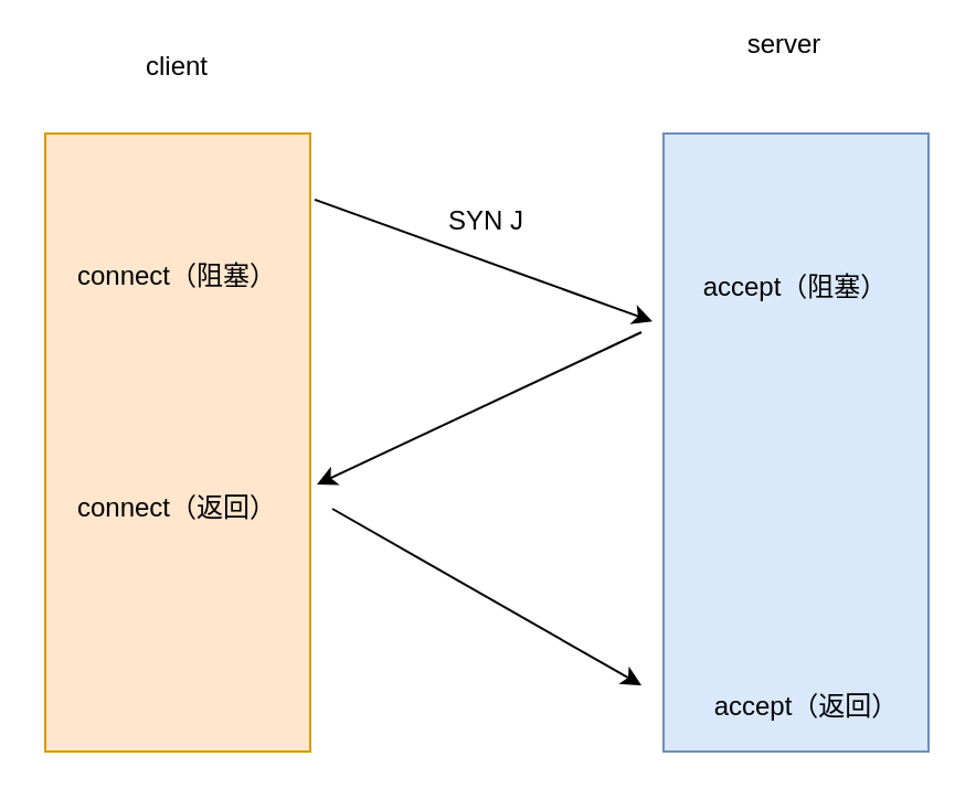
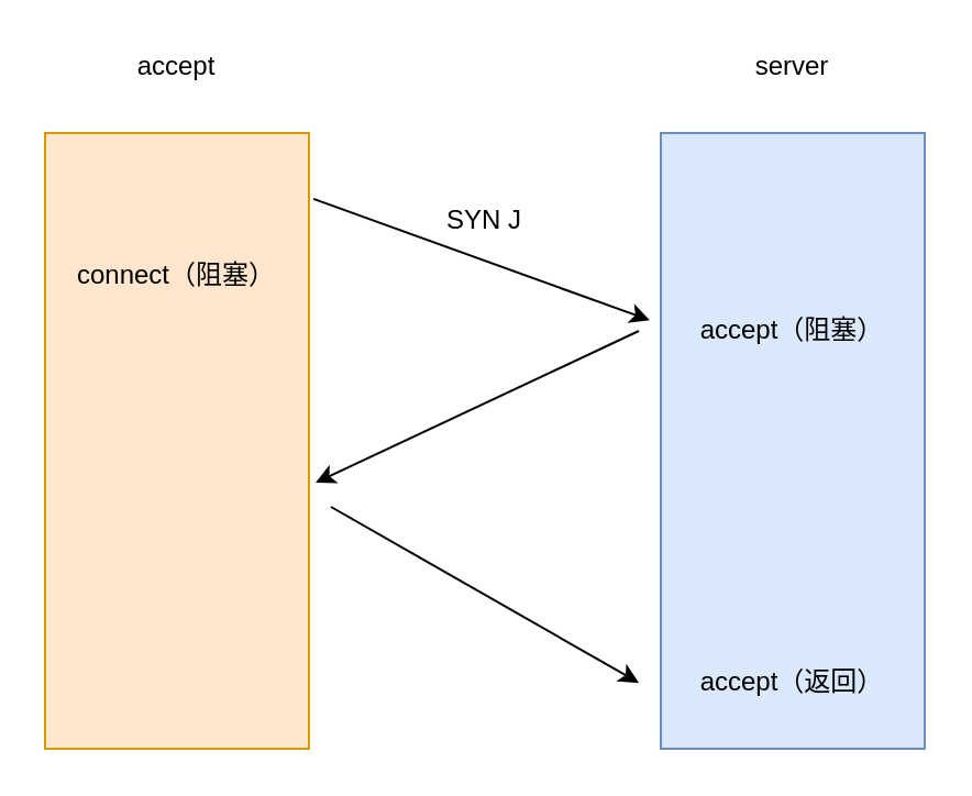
- <mxCell id="5" value="server" style="text;html=1;strokeColor=none;fillColor=none;align=center;verticalAlign=middle;whiteSpace=wrap;rounded=0;" vertex="1" parent="1"><mxGeometry x="335" y="10" width="40" height="20" as="geometry" /></mxCell>
+ <mxCell id="5" value="server" style="text;html=1;strokeColor=none;fillColor=none;align=center;verticalAlign=middle;whiteSpace=wrap;rounded=0;" vertex="1" parent="1"><mxGeometry x="340" y="20" width="40" height="20" as="geometry" /></mxCell>
- <mxCell id="4" value="client" style="text;html=1;strokeColor=none;fillColor=none;align=center;verticalAlign=middle;whiteSpace=wrap;rounded=0;" vertex="1" parent="1"><mxGeometry x="60" y="20" width="40" height="20" as="geometry" /></mxCell>
+ <mxCell id="4" value="accept" style="text;html=1;strokeColor=none;fillColor=none;align=center;verticalAlign=middle;whiteSpace=wrap;rounded=0;" vertex="1" parent="1"><mxGeometry x="60" y="20" width="40" height="20" as="geometry" /></mxCell>
- <mxCell id="8" value="accept（阻塞）" style="text;html=1;strokeColor=none;fillColor=none;align=center;verticalAlign=middle;whiteSpace=wrap;rounded=0;" vertex="1" parent="1"><mxGeometry x="310" y="120" width="100" height="20" as="geometry" /></mxCell>
+ <mxCell id="8" value="accept（阻塞）" style="text;html=1;strokeColor=none;fillColor=none;align=center;verticalAlign=middle;whiteSpace=wrap;rounded=0;" vertex="1" parent="1"><mxGeometry x="310" y="140" width="100" height="20" as="geometry" /></mxCell>
- <mxCell id="7" value="connect（返回）" style="text;html=1;strokeColor=none;fillColor=none;align=center;verticalAlign=middle;whiteSpace=wrap;rounded=0;" vertex="1" parent="1"><mxGeometry x="30" y="220" width="100" height="20" as="geometry" /></mxCell>
- <mxCell id="11" value="accept（返回）" style="text;html=1;strokeColor=none;fillColor=none;align=center;verticalAlign=middle;whiteSpace=wrap;rounded=0;" vertex="1" parent="1"><mxGeometry x="315" y="310" width="100" height="20" as="geometry" /></mxCell>
+ <mxCell id="11" value="accept（返回）" style="text;html=1;strokeColor=none;fillColor=none;align=center;verticalAlign=middle;whiteSpace=wrap;rounded=0;" vertex="1" parent="1"><mxGeometry x="310" y="300" width="100" height="20" as="geometry" /></mxCell>
